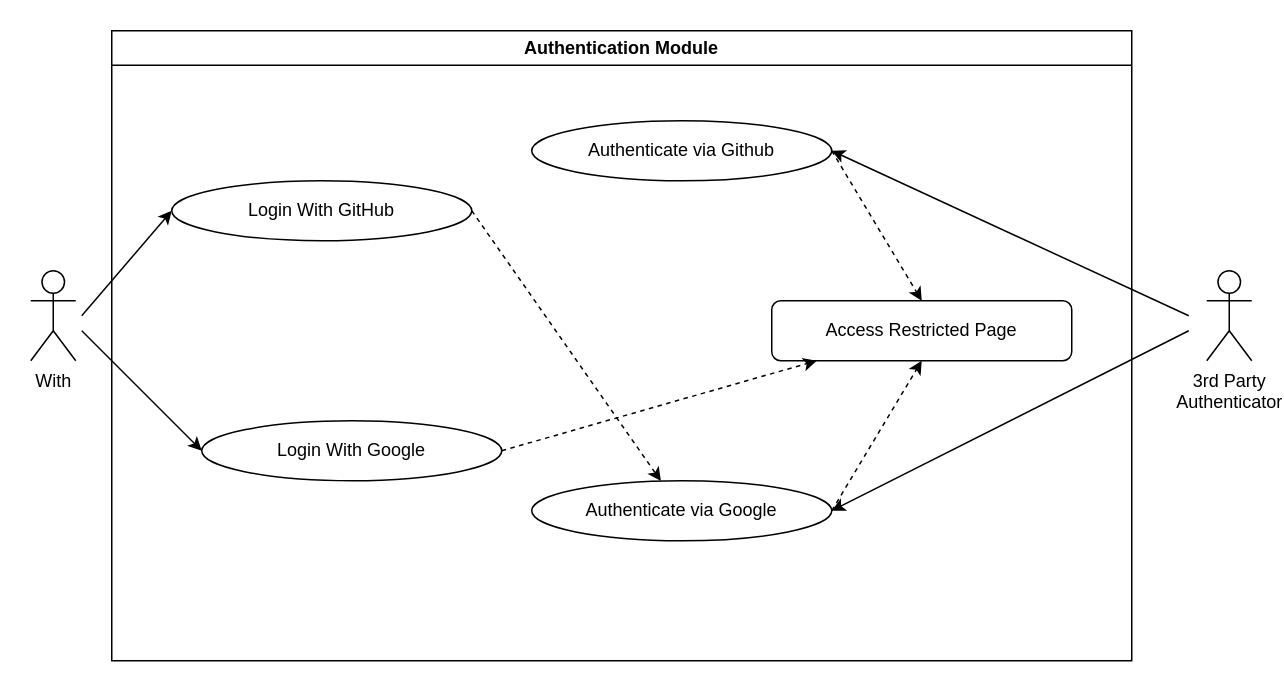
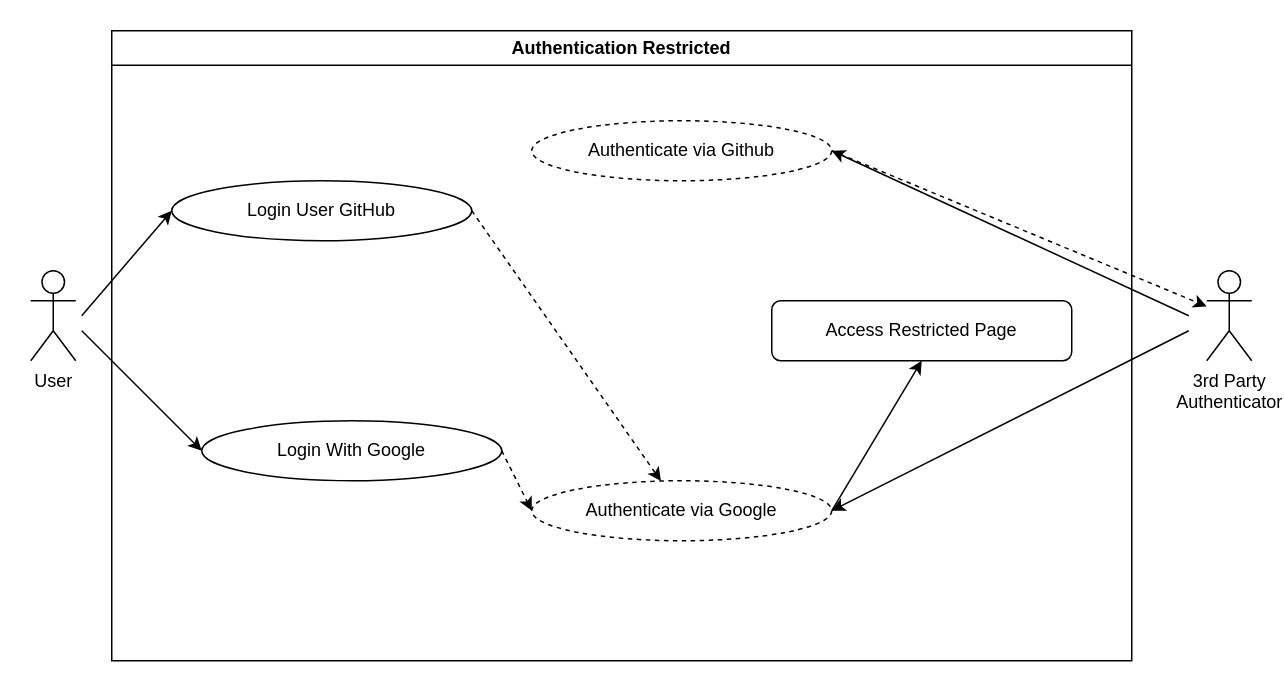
- <mxCell id="2" value="Authentication Module" style="swimlane;whiteSpace=wrap;html=1;" parent="1" vertex="1"><mxGeometry x="74" y="20" width="680" height="420" as="geometry" /></mxCell>
+ <mxCell id="2" value="Authentication Restricted" style="swimlane;whiteSpace=wrap;html=1;" parent="1" vertex="1"><mxGeometry x="74" y="20" width="680" height="420" as="geometry" /></mxCell>
- <mxCell id="5" value="Authenticate via Github" style="ellipse;whiteSpace=wrap;html=1;" parent="2" vertex="1"><mxGeometry x="280" y="60" width="200" height="40" as="geometry" /></mxCell>
+ <mxCell id="5" value="Authenticate via Github" style="ellipse;whiteSpace=wrap;html=1;dashed=1;" parent="2" vertex="1"><mxGeometry x="280" y="60" width="200" height="40" as="geometry" /></mxCell>
- <mxCell id="3" value="Login With GitHub" style="ellipse;whiteSpace=wrap;html=1;" parent="2" vertex="1"><mxGeometry x="40" y="100" width="200" height="40" as="geometry" /></mxCell>
+ <mxCell id="3" value="Login User GitHub" style="ellipse;whiteSpace=wrap;html=1;" parent="2" vertex="1"><mxGeometry x="40" y="100" width="200" height="40" as="geometry" /></mxCell>
- <mxCell id="11" value="" style="endArrow=classic;html=1;rounded=0;exitX=1;exitY=0.5;exitDx=0;exitDy=0;entryX=0.5;entryY=0;entryDx=0;entryDy=0;dashed=1;" parent="2" source="5" target="7" edge="1"><mxGeometry width="50" height="50" relative="1" as="geometry"><mxPoint x="380" y="200" as="sourcePoint" /><mxPoint x="430" y="150" as="targetPoint" /></mxGeometry></mxCell>
+ <mxCell id="11" value="" style="endArrow=classic;html=1;rounded=0;exitX=1;exitY=0.5;exitDx=0;exitDy=0;dashed=1;" parent="2" source="5" target="15" edge="1"><mxGeometry width="50" height="50" relative="1" as="geometry"><mxPoint x="380" y="200" as="sourcePoint" /><mxPoint x="430" y="150" as="targetPoint" /></mxGeometry></mxCell>
- <mxCell id="13" value="With" style="shape=umlActor;verticalLabelPosition=bottom;verticalAlign=top;html=1;outlineConnect=0;" parent="1" vertex="1"><mxGeometry x="20" y="180" width="30" height="60" as="geometry" /></mxCell>
+ <mxCell id="13" value="User" style="shape=umlActor;verticalLabelPosition=bottom;verticalAlign=top;html=1;outlineConnect=0;" parent="1" vertex="1"><mxGeometry x="20" y="180" width="30" height="60" as="geometry" /></mxCell>
- <mxCell id="10" value="" style="endArrow=classic;html=1;rounded=0;exitX=1;exitY=0.5;exitDx=0;exitDy=0;dashed=1;" parent="2" source="4" target="7" edge="1"><mxGeometry width="50" height="50" relative="1" as="geometry"><mxPoint x="300" y="300" as="sourcePoint" /><mxPoint x="350" y="250" as="targetPoint" /></mxGeometry></mxCell>
+ <mxCell id="10" value="" style="endArrow=classic;html=1;rounded=0;exitX=1;exitY=0.5;exitDx=0;exitDy=0;entryX=0;entryY=0.5;entryDx=0;entryDy=0;dashed=1;" parent="2" source="4" target="6" edge="1"><mxGeometry width="50" height="50" relative="1" as="geometry"><mxPoint x="300" y="300" as="sourcePoint" /><mxPoint x="350" y="250" as="targetPoint" /></mxGeometry></mxCell>
- <mxCell id="12" value="" style="endArrow=classic;html=1;rounded=0;exitX=1;exitY=0.5;exitDx=0;exitDy=0;entryX=0.5;entryY=1;entryDx=0;entryDy=0;dashed=1;" parent="2" source="6" target="7" edge="1"><mxGeometry width="50" height="50" relative="1" as="geometry"><mxPoint x="390" y="290" as="sourcePoint" /><mxPoint x="440" y="240" as="targetPoint" /></mxGeometry></mxCell>
+ <mxCell id="12" value="" style="endArrow=classic;html=1;rounded=0;exitX=1;exitY=0.5;exitDx=0;exitDy=0;entryX=0.5;entryY=1;entryDx=0;entryDy=0;dashed=0;" parent="2" source="6" target="7" edge="1"><mxGeometry width="50" height="50" relative="1" as="geometry"><mxPoint x="390" y="290" as="sourcePoint" /><mxPoint x="440" y="240" as="targetPoint" /></mxGeometry></mxCell>
- <mxCell id="6" value="Authenticate via Google" style="ellipse;whiteSpace=wrap;html=1;" parent="2" vertex="1"><mxGeometry x="280" y="300" width="200" height="40" as="geometry" /></mxCell>
+ <mxCell id="6" value="Authenticate via Google" style="ellipse;whiteSpace=wrap;html=1;dashed=1;" parent="2" vertex="1"><mxGeometry x="280" y="300" width="200" height="40" as="geometry" /></mxCell>
